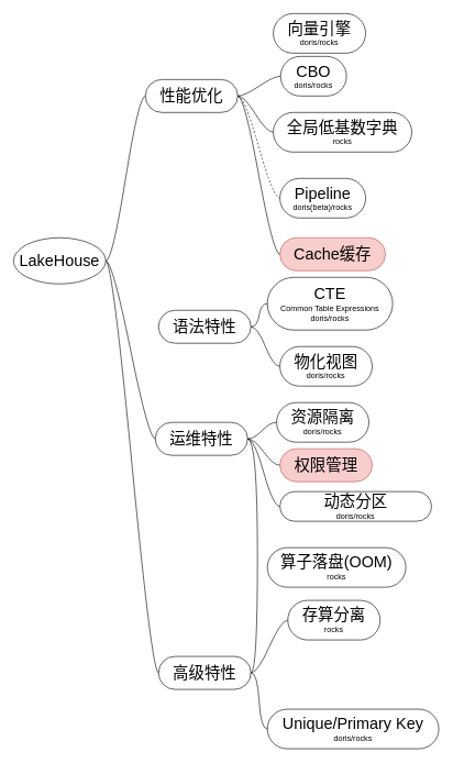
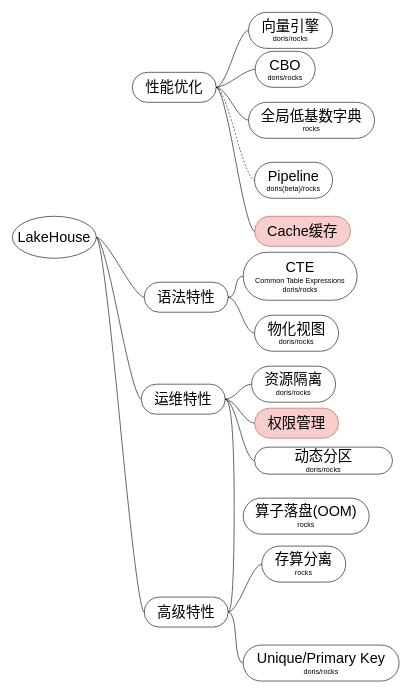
+ <mxCell id="6" value="" style="edgeStyle=entityRelationEdgeStyle;startArrow=none;endArrow=none;segment=10;curved=1;sourcePerimeterSpacing=0;targetPerimeterSpacing=0;rounded=0;exitX=1;exitY=0.5;exitDx=0;exitDy=0;" edge="1" target="5" parent="1" source="3"><mxGeometry relative="1" as="geometry"><mxPoint x="320" y="145" as="sourcePoint" /></mxGeometry></mxCell>
- <mxCell id="4" value="" style="edgeStyle=entityRelationEdgeStyle;startArrow=none;endArrow=none;segment=10;curved=1;sourcePerimeterSpacing=0;targetPerimeterSpacing=0;rounded=0;exitX=1;exitY=0.5;exitDx=0;exitDy=0;" edge="1" target="3" parent="1" source="2"><mxGeometry relative="1" as="geometry"><mxPoint x="319" y="552" as="sourcePoint" /></mxGeometry></mxCell>
+ <mxCell id="12" value="" style="edgeStyle=entityRelationEdgeStyle;startArrow=none;endArrow=none;segment=10;curved=1;sourcePerimeterSpacing=0;targetPerimeterSpacing=0;rounded=0;exitX=1;exitY=0.5;exitDx=0;exitDy=0;" edge="1" target="11" parent="1" source="2"><mxGeometry relative="1" as="geometry"><mxPoint x="200" y="526" as="sourcePoint" /></mxGeometry></mxCell>
